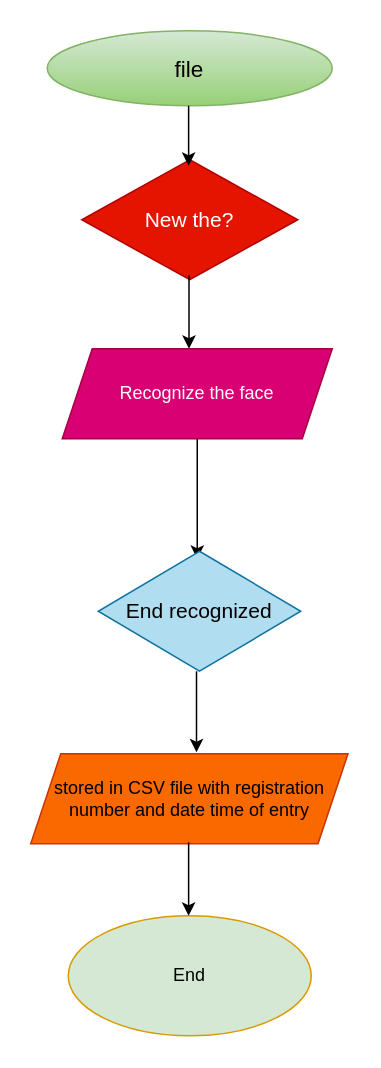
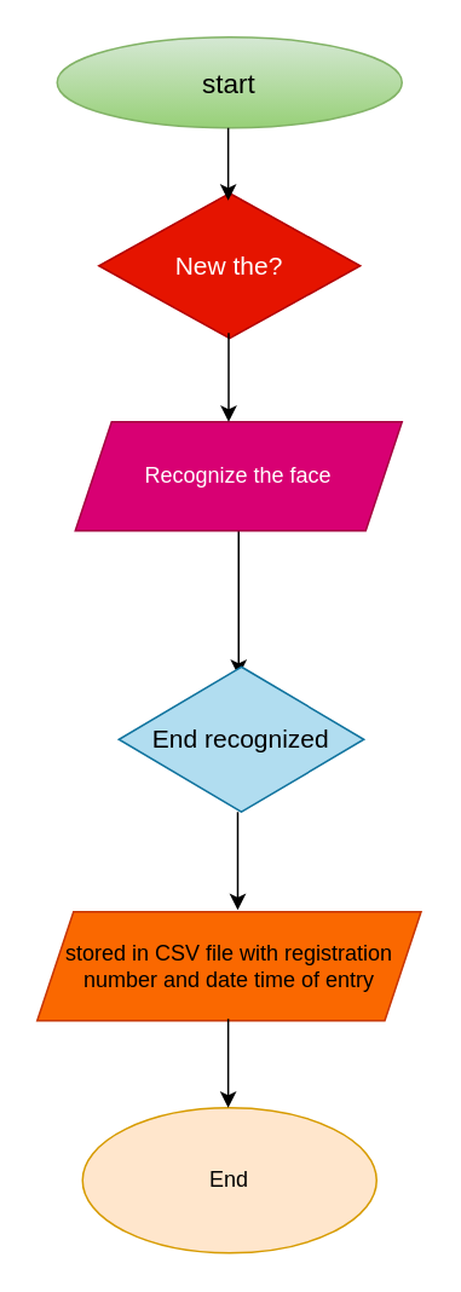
- <mxCell id="2" value="&lt;div&gt;&lt;font style=&quot;font-size: 15px;&quot;&gt;file&lt;/font&gt;&lt;/div&gt;" style="ellipse;whiteSpace=wrap;html=1;fillColor=#d5e8d4;gradientColor=#97d077;strokeColor=#82b366;" vertex="1" parent="1"><mxGeometry x="31" y="20" width="190" height="50" as="geometry" /></mxCell>
+ <mxCell id="2" value="&lt;div&gt;&lt;font style=&quot;font-size: 15px;&quot;&gt;start&lt;/font&gt;&lt;/div&gt;" style="ellipse;whiteSpace=wrap;html=1;fillColor=#d5e8d4;gradientColor=#97d077;strokeColor=#82b366;" vertex="1" parent="1"><mxGeometry x="31" y="20" width="190" height="50" as="geometry" /></mxCell>
- <mxCell id="8" value="End" style="ellipse;whiteSpace=wrap;html=1;fillColor=#d5e8d4;strokeColor=#d79b00;" vertex="1" parent="1"><mxGeometry x="45" y="610" width="162" height="80" as="geometry" /></mxCell>
+ <mxCell id="8" value="End" style="ellipse;whiteSpace=wrap;html=1;fillColor=#ffe6cc;strokeColor=#d79b00;" vertex="1" parent="1"><mxGeometry x="45" y="610" width="162" height="80" as="geometry" /></mxCell>
